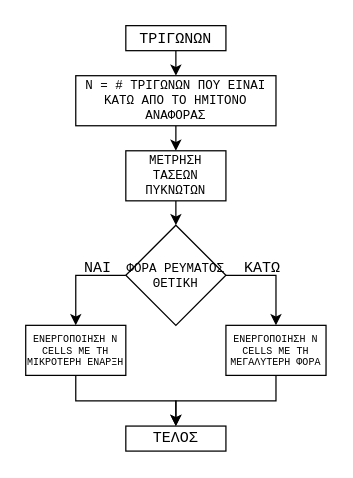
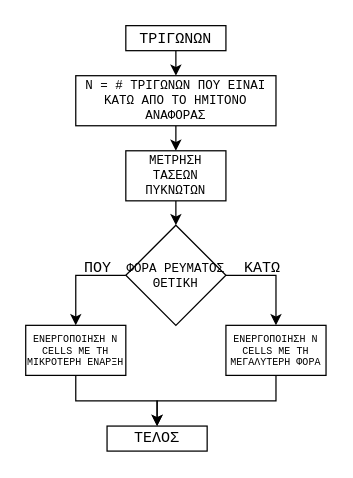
- <mxCell id="13" value="ΝΑΙ" style="text;html=1;resizable=0;points=[];autosize=1;align=left;verticalAlign=top;spacingTop=-4;fontSize=12;fontFamily=Courier New;" vertex="1" parent="1"><mxGeometry x="65" y="203.5" width="30" height="10" as="geometry" /></mxCell>
+ <mxCell id="13" value="ΠΟΥ" style="text;html=1;resizable=0;points=[];autosize=1;align=left;verticalAlign=top;spacingTop=-4;fontSize=12;fontFamily=Courier New;" vertex="1" parent="1"><mxGeometry x="65" y="203.5" width="30" height="10" as="geometry" /></mxCell>
- <mxCell id="17" value="ΤΕΛΟΣ" style="rounded=0;whiteSpace=wrap;html=1;verticalAlign=middle;fontFamily=Courier New;" vertex="1" parent="1"><mxGeometry x="100" y="340" width="80" height="20" as="geometry" /></mxCell>
+ <mxCell id="17" value="ΤΕΛΟΣ" style="rounded=0;whiteSpace=wrap;html=1;verticalAlign=middle;fontFamily=Courier New;" vertex="1" parent="1"><mxGeometry x="85" y="340" width="80" height="20" as="geometry" /></mxCell>
